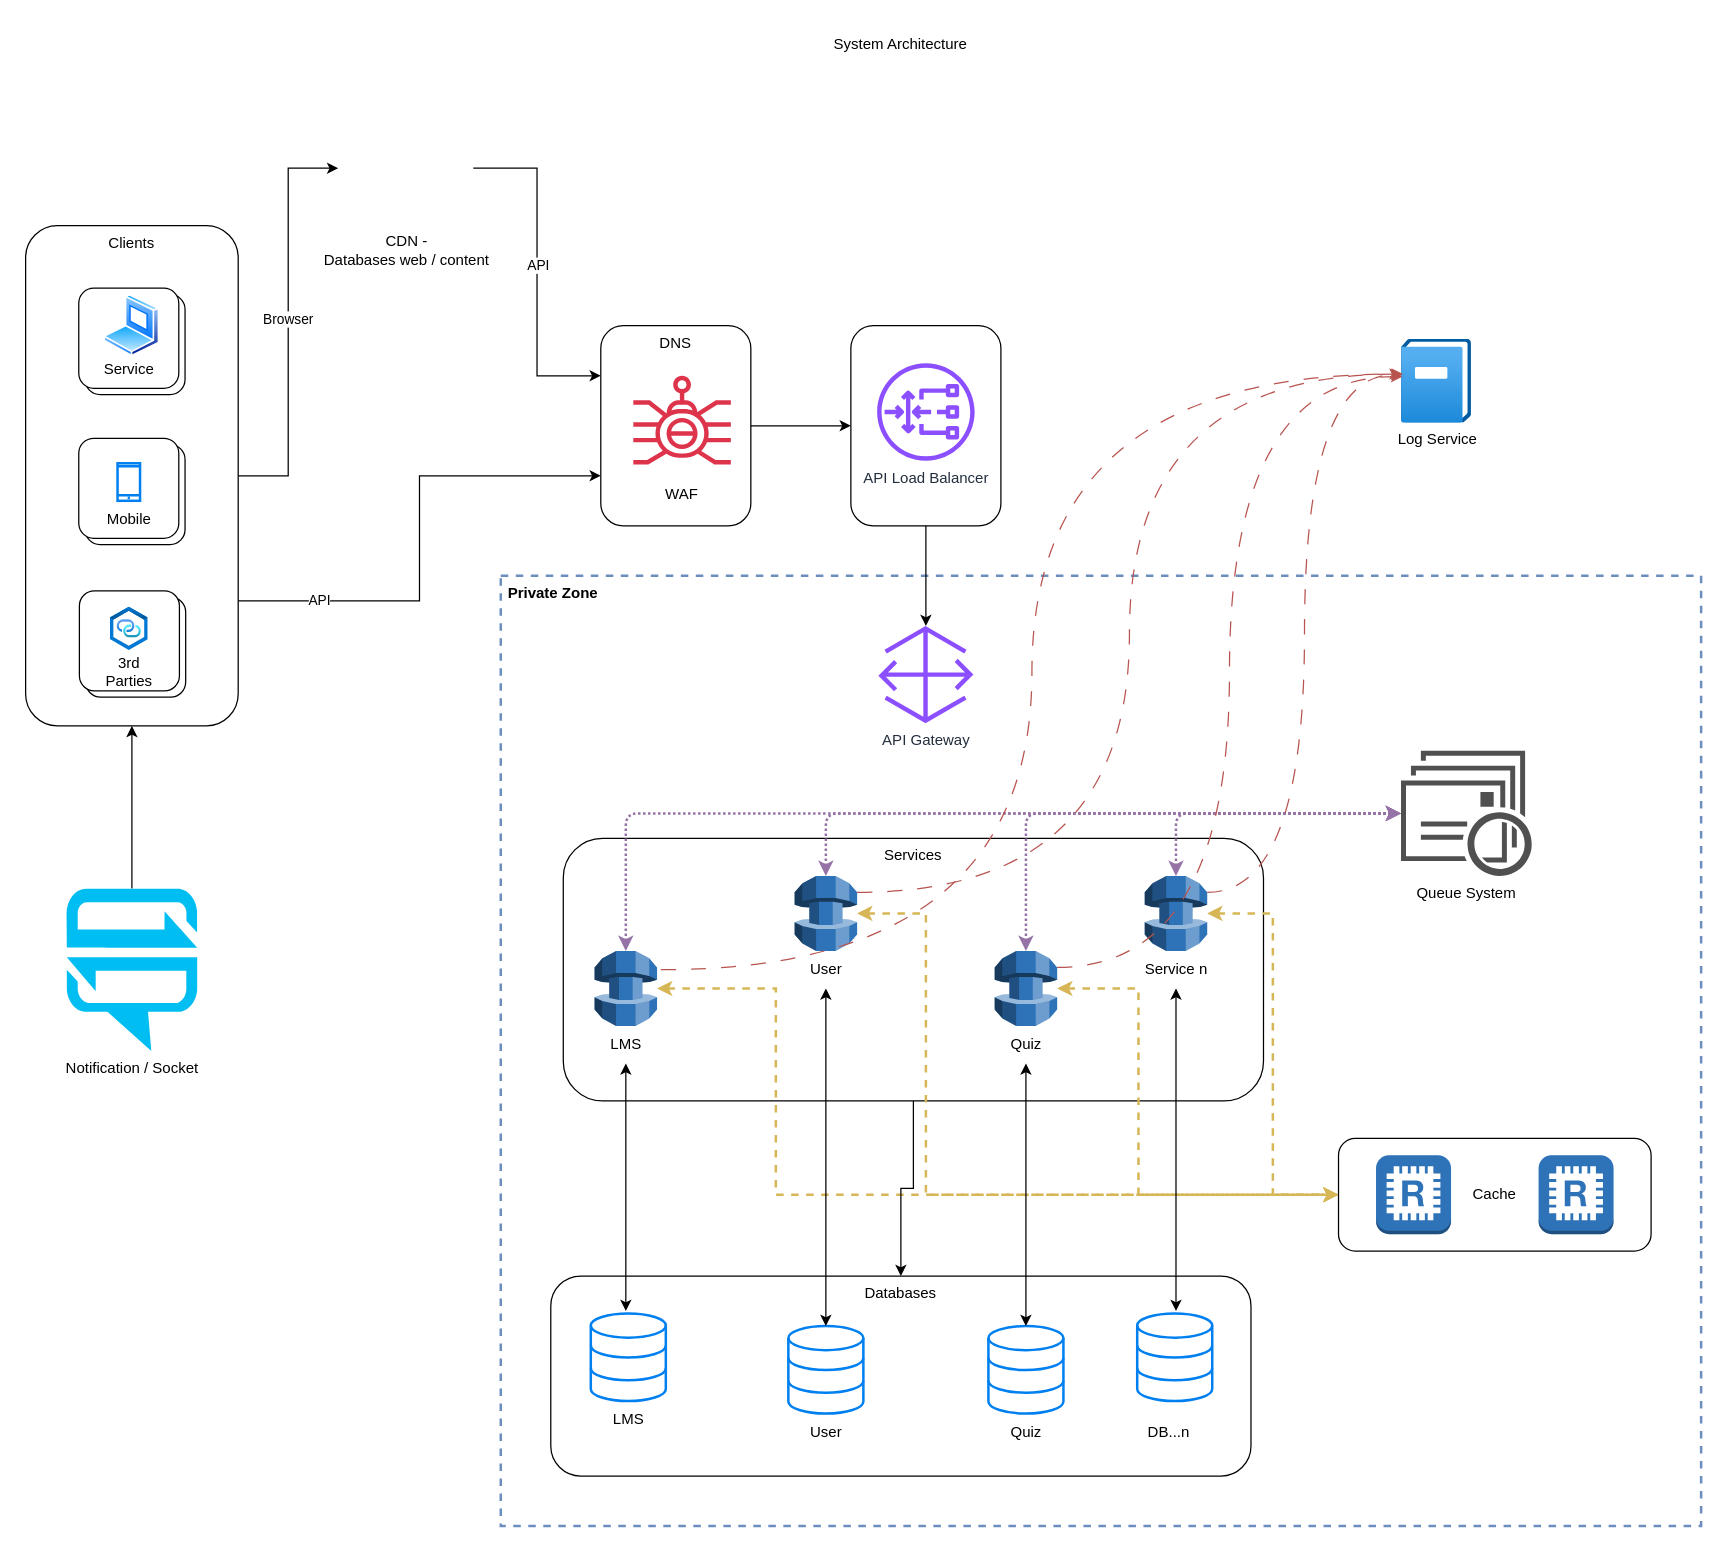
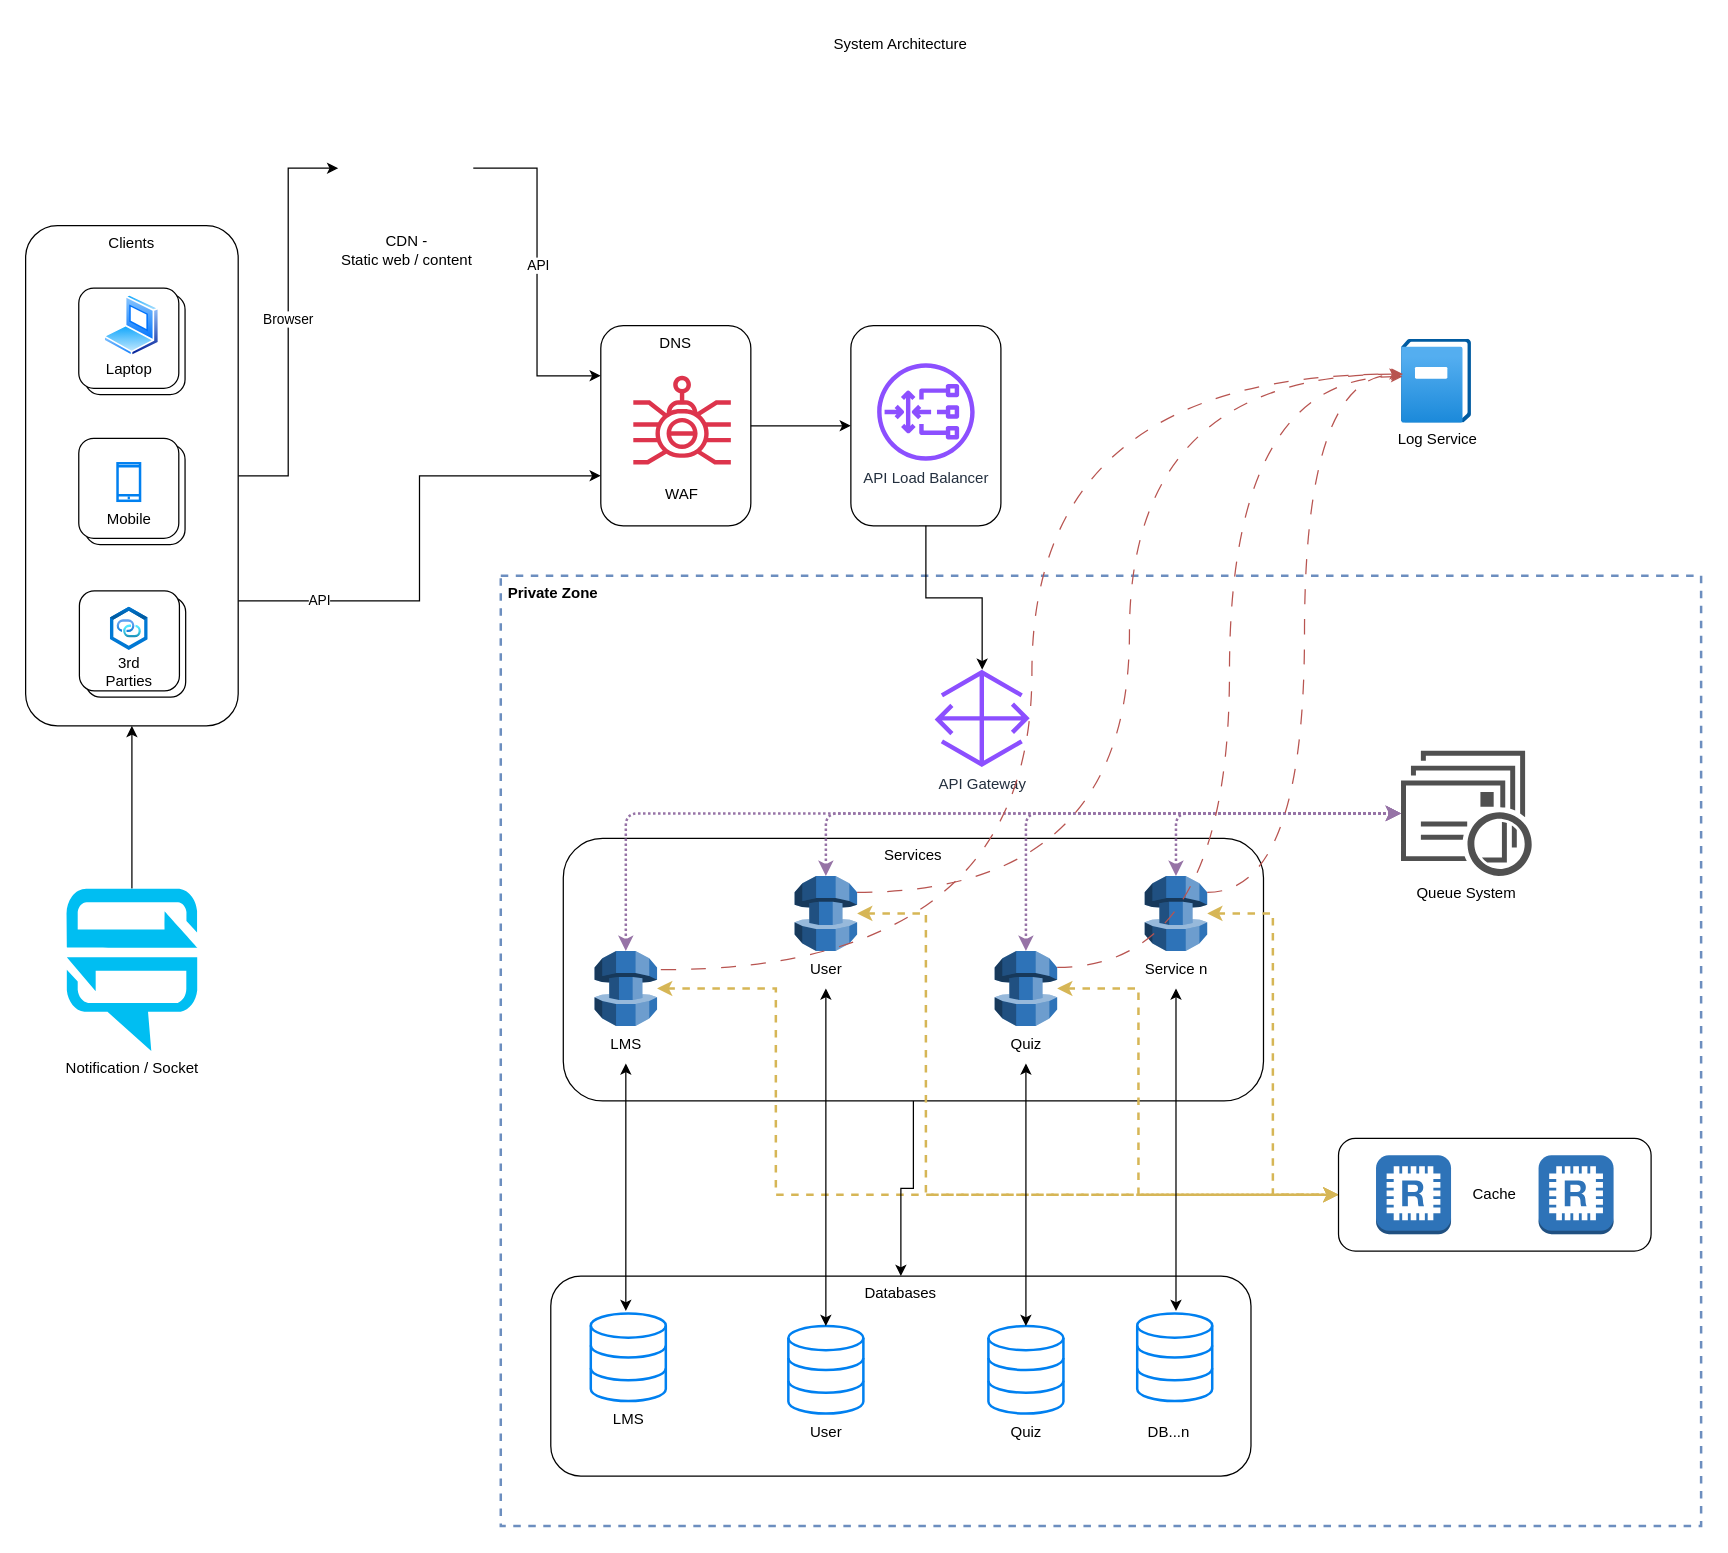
- <mxCell id="26" value="CDN -&lt;div&gt;Databases web / content&lt;/div&gt;" style="text;html=1;align=center;verticalAlign=middle;whiteSpace=wrap;rounded=0;container=0;" vertex="1" parent="24"><mxGeometry y="100" width="150" height="40" as="geometry" /></mxCell>
+ <mxCell id="26" value="CDN -&lt;div&gt;Static web / content&lt;/div&gt;" style="text;html=1;align=center;verticalAlign=middle;whiteSpace=wrap;rounded=0;container=0;" vertex="1" parent="24"><mxGeometry y="100" width="150" height="40" as="geometry" /></mxCell>
- <mxCell id="33" value="Service" style="text;html=1;align=center;verticalAlign=middle;whiteSpace=wrap;rounded=0;" vertex="1" parent="29"><mxGeometry x="10" y="50" width="60" height="30" as="geometry" /></mxCell>
+ <mxCell id="33" value="Laptop" style="text;html=1;align=center;verticalAlign=middle;whiteSpace=wrap;rounded=0;" vertex="1" parent="29"><mxGeometry x="10" y="50" width="60" height="30" as="geometry" /></mxCell>
- <mxCell id="48" value="API Gateway" style="sketch=0;outlineConnect=0;fontColor=#232F3E;gradientColor=none;fillColor=#8C4FFF;strokeColor=none;dashed=0;verticalLabelPosition=bottom;verticalAlign=top;align=center;html=1;fontSize=12;fontStyle=0;aspect=fixed;pointerEvents=1;shape=mxgraph.aws4.gateway;" vertex="1" parent="1"><mxGeometry x="702" y="500" width="76" height="78" as="geometry" /></mxCell>
+ <mxCell id="48" value="API Gateway" style="sketch=0;outlineConnect=0;fontColor=#232F3E;gradientColor=none;fillColor=#8C4FFF;strokeColor=none;dashed=0;verticalLabelPosition=bottom;verticalAlign=top;align=center;html=1;fontSize=12;fontStyle=0;aspect=fixed;pointerEvents=1;shape=mxgraph.aws4.gateway;" vertex="1" parent="1"><mxGeometry x="747" y="535" width="76" height="78" as="geometry" /></mxCell>
